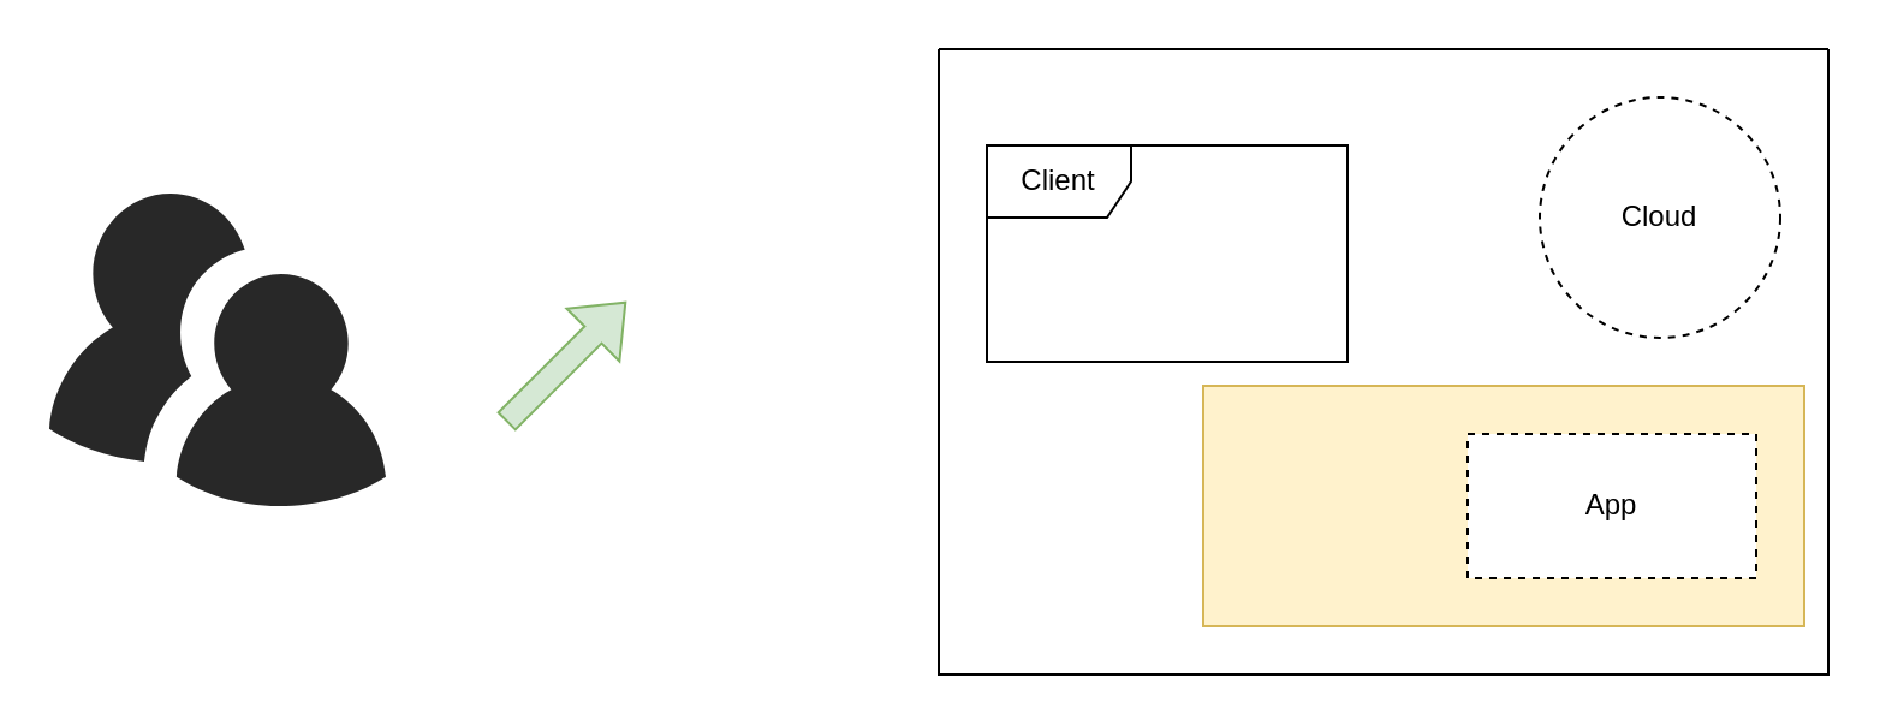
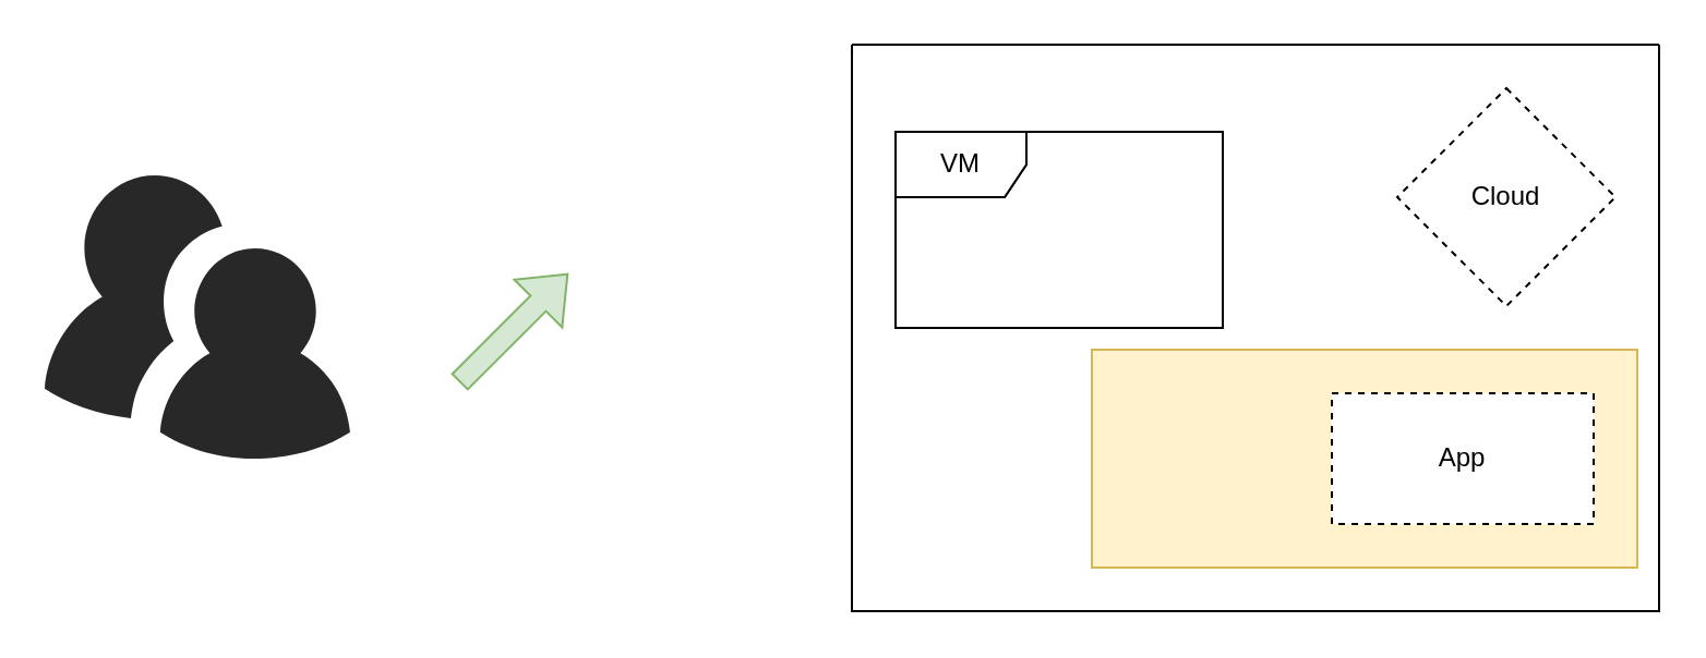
- <mxCell id="9" value="Cloud" style="ellipse;whiteSpace=wrap;html=1;aspect=fixed;fillColor=none;dashed=1;" vertex="1" parent="2"><mxGeometry x="250" y="20" width="100" height="100" as="geometry" /></mxCell>
+ <mxCell id="9" value="Cloud" style="rhombus;whiteSpace=wrap;html=1;aspect=fixed;fillColor=none;dashed=1;" vertex="1" parent="2"><mxGeometry x="250" y="20" width="100" height="100" as="geometry" /></mxCell>
+ <mxCell id="8" value="VM" style="shape=umlFrame;whiteSpace=wrap;html=1;pointerEvents=0;perimeterSpacing=0;" vertex="1" parent="6"><mxGeometry width="150" height="90" as="geometry" /></mxCell>
